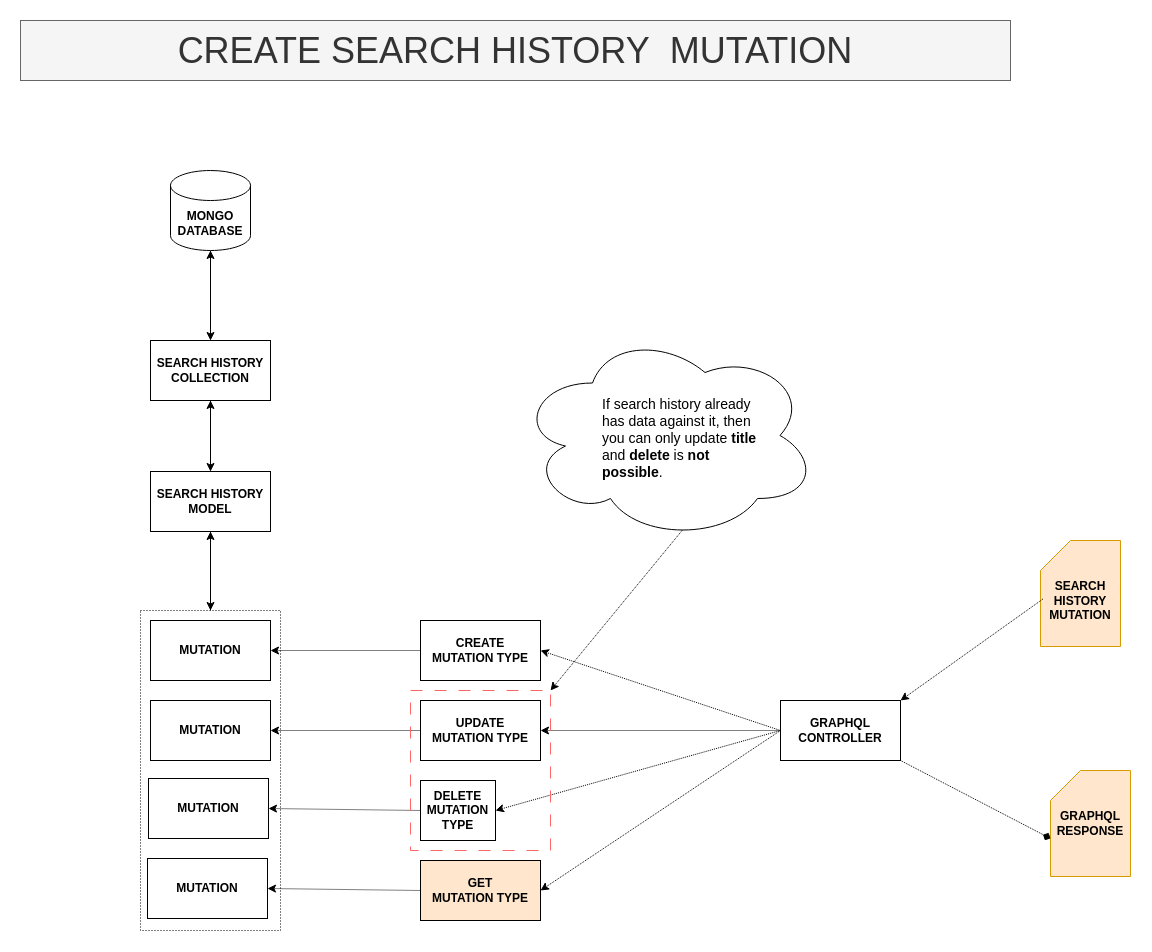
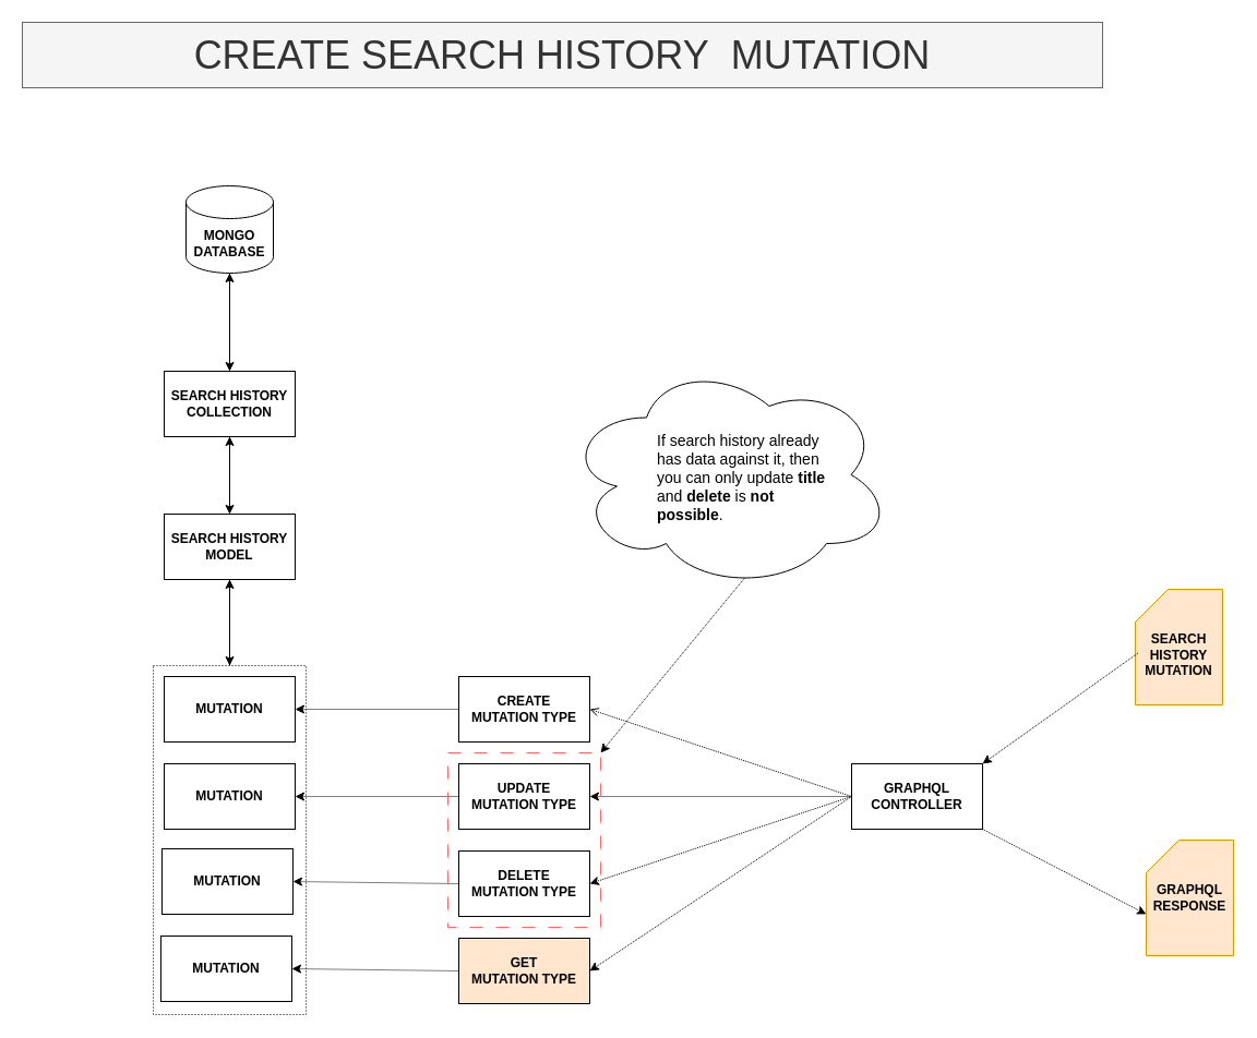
- <mxCell id="22" value="" style="endArrow=classic;html=1;rounded=0;dashed=1;dashPattern=1 1;exitX=0;exitY=0.5;exitDx=0;exitDy=0;entryX=1;entryY=0.5;entryDx=0;entryDy=0;" edge="1" parent="1" source="9" target="19"><mxGeometry width="50" height="50" relative="1" as="geometry"><mxPoint x="750" y="700" as="sourcePoint" /><mxPoint x="600" y="740" as="targetPoint" /></mxGeometry></mxCell>
+ <mxCell id="22" value="" style="endArrow=open;html=1;rounded=0;dashed=1;dashPattern=1 1;exitX=0;exitY=0.5;exitDx=0;exitDy=0;entryX=1;entryY=0.5;entryDx=0;entryDy=0;" edge="1" parent="1" source="9" target="19"><mxGeometry width="50" height="50" relative="1" as="geometry"><mxPoint x="750" y="700" as="sourcePoint" /><mxPoint x="600" y="740" as="targetPoint" /></mxGeometry></mxCell>
- <mxCell id="20" value="&lt;div&gt;&lt;b style=&quot;background-color: initial;&quot;&gt;DELETE&lt;/b&gt;&lt;/div&gt;&lt;div&gt;&lt;b style=&quot;background-color: initial;&quot;&gt;MUTATION TYPE&lt;/b&gt;&lt;br&gt;&lt;/div&gt;" style="rounded=0;whiteSpace=wrap;html=1;" vertex="1" parent="1"><mxGeometry x="420" y="780" width="75" height="60" as="geometry" /></mxCell>
+ <mxCell id="20" value="&lt;div&gt;&lt;b style=&quot;background-color: initial;&quot;&gt;DELETE&lt;/b&gt;&lt;/div&gt;&lt;div&gt;&lt;b style=&quot;background-color: initial;&quot;&gt;MUTATION TYPE&lt;/b&gt;&lt;br&gt;&lt;/div&gt;" style="rounded=0;whiteSpace=wrap;html=1;" vertex="1" parent="1"><mxGeometry x="420" y="780" width="120" height="60" as="geometry" /></mxCell>
- <mxCell id="13" value="" style="endArrow=diamond;html=1;rounded=0;dashed=1;dashPattern=1 1;entryX=0;entryY=0;entryDx=0;entryDy=68;entryPerimeter=0;exitX=1;exitY=1;exitDx=0;exitDy=0;" edge="1" parent="1" source="9" target="12"><mxGeometry width="50" height="50" relative="1" as="geometry"><mxPoint x="860" y="820" as="sourcePoint" /><mxPoint x="896" y="710" as="targetPoint" /></mxGeometry></mxCell>
+ <mxCell id="13" value="" style="endArrow=classic;html=1;rounded=0;dashed=1;dashPattern=1 1;entryX=0;entryY=0;entryDx=0;entryDy=68;entryPerimeter=0;exitX=1;exitY=1;exitDx=0;exitDy=0;" edge="1" parent="1" source="9" target="12"><mxGeometry width="50" height="50" relative="1" as="geometry"><mxPoint x="860" y="820" as="sourcePoint" /><mxPoint x="896" y="710" as="targetPoint" /></mxGeometry></mxCell>
